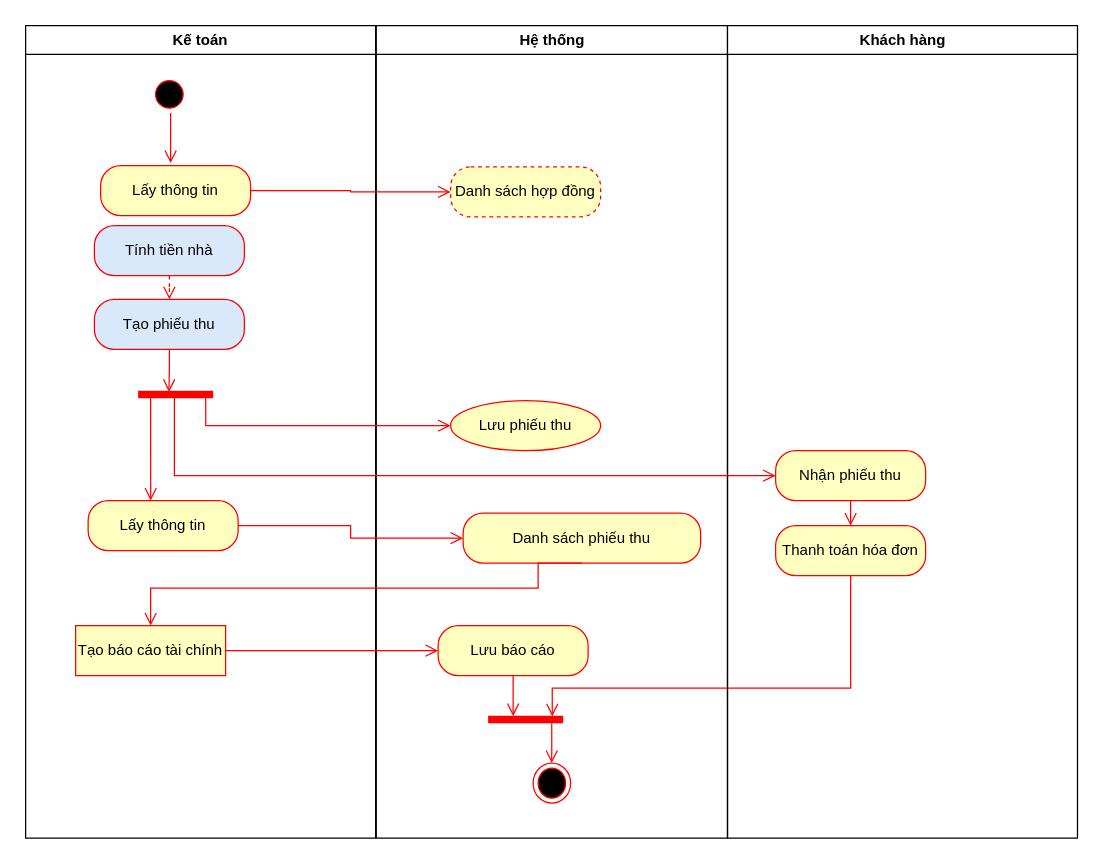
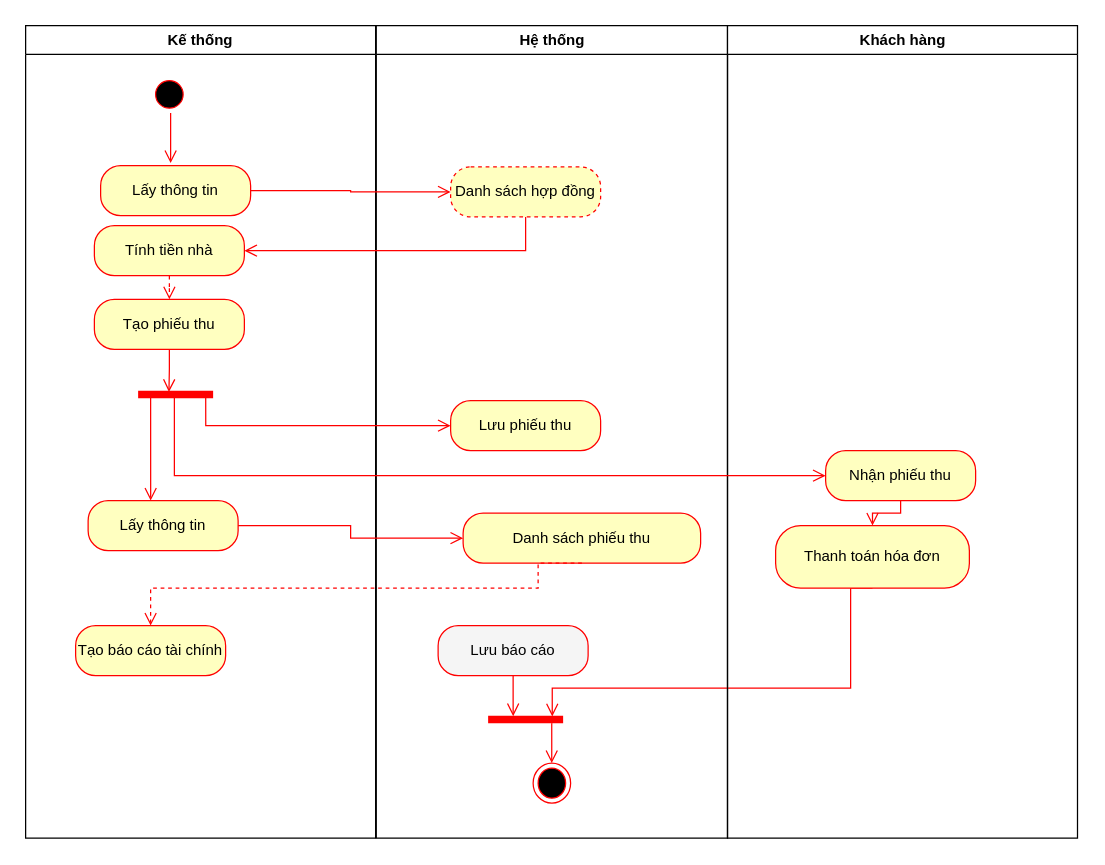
- <mxCell id="2" value="Kế toán" style="swimlane;whiteSpace=wrap" parent="1" vertex="1"><mxGeometry x="20" y="20" width="280" height="650" as="geometry" /></mxCell>
+ <mxCell id="2" value="Kế thống" style="swimlane;whiteSpace=wrap" parent="1" vertex="1"><mxGeometry x="20" y="20" width="280" height="650" as="geometry" /></mxCell>
- <mxCell id="6" value="Tính tiền nhà" style="rounded=1;whiteSpace=wrap;html=1;arcSize=40;fontColor=#000000;fillColor=#dae8fc;strokeColor=#ff0000;" parent="2" vertex="1"><mxGeometry x="55" y="160" width="120" height="40" as="geometry" /></mxCell>
+ <mxCell id="6" value="Tính tiền nhà" style="rounded=1;whiteSpace=wrap;html=1;arcSize=40;fontColor=#000000;fillColor=#ffffc0;strokeColor=#ff0000;" parent="2" vertex="1"><mxGeometry x="55" y="160" width="120" height="40" as="geometry" /></mxCell>
+ <mxCell id="21" value="" style="edgeStyle=orthogonalEdgeStyle;html=1;verticalAlign=bottom;endArrow=open;endSize=8;strokeColor=#ff0000;rounded=0;exitX=0.5;exitY=1;exitDx=0;exitDy=0;entryX=1;entryY=0.5;entryDx=0;entryDy=0;" parent="1" source="15" target="6" edge="1"><mxGeometry relative="1" as="geometry"><mxPoint x="330" y="220" as="targetPoint" /><Array as="points"><mxPoint x="420" y="200" /><mxPoint x="195" y="200" /></Array><mxPoint x="400" y="200" as="sourcePoint" /></mxGeometry></mxCell>
- <mxCell id="8" value="Tạo phiếu thu" style="rounded=1;whiteSpace=wrap;html=1;arcSize=40;fontColor=#000000;fillColor=#dae8fc;strokeColor=#ff0000;" parent="2" vertex="1"><mxGeometry x="55" y="219" width="120" height="40" as="geometry" /></mxCell>
+ <mxCell id="8" value="Tạo phiếu thu" style="rounded=1;whiteSpace=wrap;html=1;arcSize=40;fontColor=#000000;fillColor=#ffffc0;strokeColor=#ff0000;" parent="2" vertex="1"><mxGeometry x="55" y="219" width="120" height="40" as="geometry" /></mxCell>
- <mxCell id="16" value="Lưu phiếu thu" style="ellipse;whiteSpace=wrap;html=1;arcSize=40;fontColor=#000000;fillColor=#ffffc0;strokeColor=#ff0000;" parent="14" vertex="1"><mxGeometry x="59.5" y="300" width="120" height="40" as="geometry" /></mxCell>
+ <mxCell id="16" value="Lưu phiếu thu" style="rounded=1;whiteSpace=wrap;html=1;arcSize=40;fontColor=#000000;fillColor=#ffffc0;strokeColor=#ff0000;" parent="14" vertex="1"><mxGeometry x="59.5" y="300" width="120" height="40" as="geometry" /></mxCell>
- <mxCell id="25" value="Nhận phiếu thu" style="rounded=1;whiteSpace=wrap;html=1;arcSize=40;fontColor=#000000;fillColor=#ffffc0;strokeColor=#ff0000;" parent="24" vertex="1"><mxGeometry x="38.5" y="340" width="120" height="40" as="geometry" /></mxCell>
+ <mxCell id="25" value="Nhận phiếu thu" style="rounded=1;whiteSpace=wrap;html=1;arcSize=40;fontColor=#000000;fillColor=#ffffc0;strokeColor=#ff0000;" parent="24" vertex="1"><mxGeometry x="78.5" y="340" width="120" height="40" as="geometry" /></mxCell>
- <mxCell id="26" value="Thanh toán hóa đơn" style="rounded=1;whiteSpace=wrap;html=1;arcSize=40;fontColor=#000000;fillColor=#ffffc0;strokeColor=#ff0000;" parent="24" vertex="1"><mxGeometry x="38.5" y="400" width="120" height="40" as="geometry" /></mxCell>
+ <mxCell id="26" value="Thanh toán hóa đơn" style="rounded=1;whiteSpace=wrap;html=1;arcSize=40;fontColor=#000000;fillColor=#ffffc0;strokeColor=#ff0000;" parent="24" vertex="1"><mxGeometry x="38.5" y="400" width="155" height="50" as="geometry" /></mxCell>
- <mxCell id="32" value="" style="edgeStyle=orthogonalEdgeStyle;html=1;verticalAlign=bottom;endArrow=open;endSize=8;strokeColor=#ff0000;rounded=0;exitX=0.5;exitY=1;exitDx=0;exitDy=0;entryX=0.5;entryY=0;entryDx=0;entryDy=0;" parent="1" source="29" target="13" edge="1"><mxGeometry relative="1" as="geometry"><mxPoint x="430" y="500" as="targetPoint" /><Array as="points"><mxPoint x="430" y="470" /><mxPoint x="120" y="470" /></Array><mxPoint x="400" y="460" as="sourcePoint" /></mxGeometry></mxCell>
+ <mxCell id="32" value="" style="edgeStyle=orthogonalEdgeStyle;html=1;verticalAlign=bottom;endArrow=open;endSize=8;strokeColor=#ff0000;rounded=0;exitX=0.5;exitY=1;exitDx=0;exitDy=0;entryX=0.5;entryY=0;entryDx=0;entryDy=0;dashed=1;" parent="1" source="29" target="13" edge="1"><mxGeometry relative="1" as="geometry"><mxPoint x="430" y="500" as="targetPoint" /><Array as="points"><mxPoint x="430" y="470" /><mxPoint x="120" y="470" /></Array><mxPoint x="400" y="460" as="sourcePoint" /></mxGeometry></mxCell>
- <mxCell id="13" value="Tạo báo cáo tài chính" style="whiteSpace=wrap;html=1;arcSize=40;fontColor=#000000;fillColor=#ffffc0;strokeColor=#ff0000;rounded=0;" parent="2" vertex="1"><mxGeometry x="40" y="480" width="120" height="40" as="geometry" /></mxCell>
+ <mxCell id="13" value="Tạo báo cáo tài chính" style="rounded=1;whiteSpace=wrap;html=1;arcSize=40;fontColor=#000000;fillColor=#ffffc0;strokeColor=#ff0000;" parent="2" vertex="1"><mxGeometry x="40" y="480" width="120" height="40" as="geometry" /></mxCell>
- <mxCell id="33" value="" style="edgeStyle=orthogonalEdgeStyle;html=1;verticalAlign=bottom;endArrow=open;endSize=8;strokeColor=#ff0000;rounded=0;exitX=1;exitY=0.5;exitDx=0;exitDy=0;entryX=0;entryY=0.5;entryDx=0;entryDy=0;" parent="1" source="13" target="31" edge="1"><mxGeometry relative="1" as="geometry"><mxPoint x="70" y="510" as="targetPoint" /><Array as="points"><mxPoint x="270" y="520" /><mxPoint x="270" y="520" /></Array><mxPoint x="240" y="510" as="sourcePoint" /></mxGeometry></mxCell>
- <mxCell id="31" value="Lưu báo cáo" style="rounded=1;whiteSpace=wrap;html=1;arcSize=40;fontColor=#000000;fillColor=#ffffc0;strokeColor=#ff0000;" parent="1" vertex="1"><mxGeometry x="350" y="500" width="120" height="40" as="geometry" /></mxCell>
+ <mxCell id="31" value="Lưu báo cáo" style="rounded=1;whiteSpace=wrap;html=1;arcSize=40;fontColor=#000000;fillColor=#f5f5f5;strokeColor=#ff0000;" parent="1" vertex="1"><mxGeometry x="350" y="500" width="120" height="40" as="geometry" /></mxCell>
